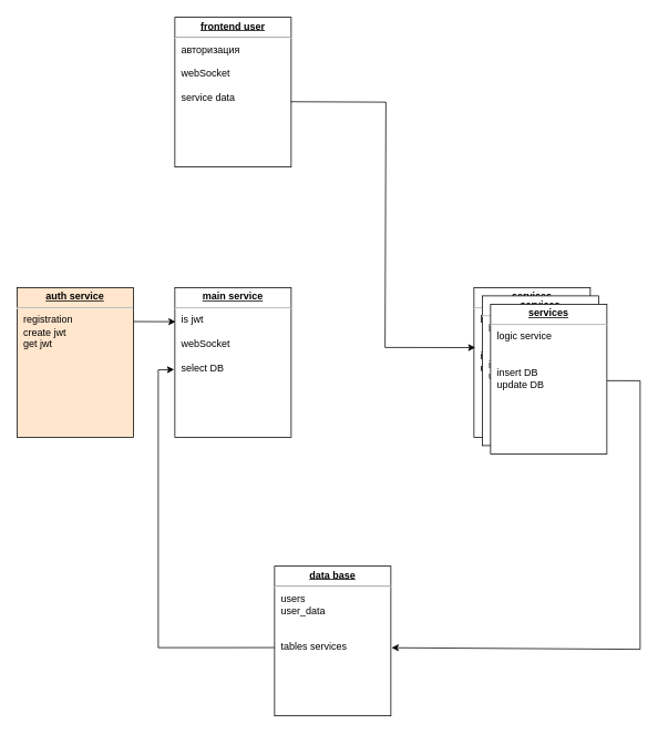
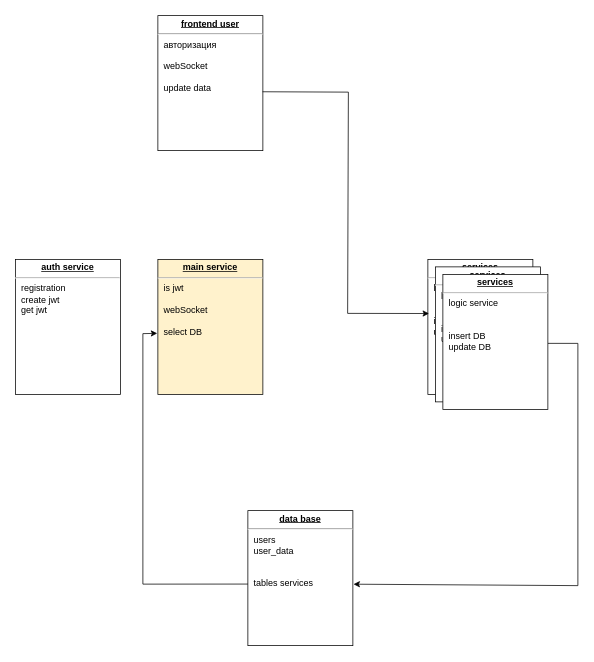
- <mxCell id="2" value="&lt;p style=&quot;margin: 0px ; margin-top: 4px ; text-align: center ; text-decoration: underline&quot;&gt;&lt;b&gt;frontend user&lt;/b&gt;&lt;br&gt;&lt;/p&gt;&lt;hr&gt;&lt;p style=&quot;margin: 0px ; margin-left: 8px&quot;&gt;авторизация&lt;/p&gt;&lt;p style=&quot;margin: 0px ; margin-left: 8px&quot;&gt;&lt;br&gt;&lt;/p&gt;&lt;p style=&quot;margin: 0px ; margin-left: 8px&quot;&gt;webSocket&lt;/p&gt;&lt;p style=&quot;margin: 0px ; margin-left: 8px&quot;&gt;&lt;br&gt;&lt;/p&gt;&lt;p style=&quot;margin: 0px ; margin-left: 8px&quot;&gt;service data&lt;br&gt;&lt;/p&gt;" style="verticalAlign=top;align=left;overflow=fill;fontSize=12;fontFamily=Helvetica;html=1;rounded=0;shadow=0;comic=0;labelBackgroundColor=none;strokeWidth=1" parent="1" vertex="1"><mxGeometry x="210" y="20" width="140" height="180" as="geometry" /></mxCell>
+ <mxCell id="2" value="&lt;p style=&quot;margin: 0px ; margin-top: 4px ; text-align: center ; text-decoration: underline&quot;&gt;&lt;b&gt;frontend user&lt;/b&gt;&lt;br&gt;&lt;/p&gt;&lt;hr&gt;&lt;p style=&quot;margin: 0px ; margin-left: 8px&quot;&gt;авторизация&lt;/p&gt;&lt;p style=&quot;margin: 0px ; margin-left: 8px&quot;&gt;&lt;br&gt;&lt;/p&gt;&lt;p style=&quot;margin: 0px ; margin-left: 8px&quot;&gt;webSocket&lt;/p&gt;&lt;p style=&quot;margin: 0px ; margin-left: 8px&quot;&gt;&lt;br&gt;&lt;/p&gt;&lt;p style=&quot;margin: 0px ; margin-left: 8px&quot;&gt;update data&lt;br&gt;&lt;/p&gt;" style="verticalAlign=top;align=left;overflow=fill;fontSize=12;fontFamily=Helvetica;html=1;rounded=0;shadow=0;comic=0;labelBackgroundColor=none;strokeWidth=1" parent="1" vertex="1"><mxGeometry x="210" y="20" width="140" height="180" as="geometry" /></mxCell>
- <mxCell id="6" value="" style="endArrow=classic;html=1;rounded=0;exitX=1.003;exitY=0.227;exitDx=0;exitDy=0;entryX=0.006;entryY=0.228;entryDx=0;entryDy=0;entryPerimeter=0;exitPerimeter=0;" edge="1" parent="1" source="3" target="5"><mxGeometry width="50" height="50" relative="1" as="geometry"><mxPoint x="170" y="390" as="sourcePoint" /><mxPoint x="220" y="340" as="targetPoint" /></mxGeometry></mxCell>
- <mxCell id="3" value="&lt;p style=&quot;margin: 0px ; margin-top: 4px ; text-align: center ; text-decoration: underline&quot;&gt;&lt;b&gt;auth service&lt;/b&gt;&lt;/p&gt;&lt;hr&gt;&lt;p style=&quot;margin: 0px ; margin-left: 8px&quot;&gt;registration&lt;/p&gt;&lt;p style=&quot;margin: 0px ; margin-left: 8px&quot;&gt;create jwt&lt;/p&gt;&lt;p style=&quot;margin: 0px ; margin-left: 8px&quot;&gt;get jwt&lt;br&gt;&lt;/p&gt;" style="verticalAlign=top;align=left;overflow=fill;fontSize=12;fontFamily=Helvetica;html=1;rounded=0;shadow=0;comic=0;labelBackgroundColor=none;strokeWidth=1;fillColor=#ffe6cc;" vertex="1" parent="1"><mxGeometry x="20" y="345" width="140" height="180" as="geometry" /></mxCell>
+ <mxCell id="3" value="&lt;p style=&quot;margin: 0px ; margin-top: 4px ; text-align: center ; text-decoration: underline&quot;&gt;&lt;b&gt;auth service&lt;/b&gt;&lt;/p&gt;&lt;hr&gt;&lt;p style=&quot;margin: 0px ; margin-left: 8px&quot;&gt;registration&lt;/p&gt;&lt;p style=&quot;margin: 0px ; margin-left: 8px&quot;&gt;create jwt&lt;/p&gt;&lt;p style=&quot;margin: 0px ; margin-left: 8px&quot;&gt;get jwt&lt;br&gt;&lt;/p&gt;" style="verticalAlign=top;align=left;overflow=fill;fontSize=12;fontFamily=Helvetica;html=1;rounded=0;shadow=0;comic=0;labelBackgroundColor=none;strokeWidth=1" vertex="1" parent="1"><mxGeometry x="20" y="345" width="140" height="180" as="geometry" /></mxCell>
- <mxCell id="5" value="&lt;p style=&quot;margin: 0px ; margin-top: 4px ; text-align: center ; text-decoration: underline&quot;&gt;&lt;b&gt;main service&lt;/b&gt;&lt;br&gt;&lt;/p&gt;&lt;hr&gt;&lt;p style=&quot;margin: 0px ; margin-left: 8px&quot;&gt;is jwt&lt;br&gt;&lt;/p&gt;&lt;p style=&quot;margin: 0px ; margin-left: 8px&quot;&gt;&lt;br&gt;&lt;/p&gt;&lt;p style=&quot;margin: 0px ; margin-left: 8px&quot;&gt;webSocket&lt;/p&gt;&lt;p style=&quot;margin: 0px ; margin-left: 8px&quot;&gt;&lt;br&gt;&lt;/p&gt;&lt;p style=&quot;margin: 0px ; margin-left: 8px&quot;&gt;select DB&lt;br&gt;&lt;/p&gt;" style="verticalAlign=top;align=left;overflow=fill;fontSize=12;fontFamily=Helvetica;html=1;rounded=0;shadow=0;comic=0;labelBackgroundColor=none;strokeWidth=1" vertex="1" parent="1"><mxGeometry x="210" y="345" width="140" height="180" as="geometry" /></mxCell>
+ <mxCell id="5" value="&lt;p style=&quot;margin: 0px ; margin-top: 4px ; text-align: center ; text-decoration: underline&quot;&gt;&lt;b&gt;main service&lt;/b&gt;&lt;br&gt;&lt;/p&gt;&lt;hr&gt;&lt;p style=&quot;margin: 0px ; margin-left: 8px&quot;&gt;is jwt&lt;br&gt;&lt;/p&gt;&lt;p style=&quot;margin: 0px ; margin-left: 8px&quot;&gt;&lt;br&gt;&lt;/p&gt;&lt;p style=&quot;margin: 0px ; margin-left: 8px&quot;&gt;webSocket&lt;/p&gt;&lt;p style=&quot;margin: 0px ; margin-left: 8px&quot;&gt;&lt;br&gt;&lt;/p&gt;&lt;p style=&quot;margin: 0px ; margin-left: 8px&quot;&gt;select DB&lt;br&gt;&lt;/p&gt;" style="verticalAlign=top;align=left;overflow=fill;fontSize=12;fontFamily=Helvetica;html=1;rounded=0;shadow=0;comic=0;labelBackgroundColor=none;strokeWidth=1;fillColor=#fff2cc;" vertex="1" parent="1"><mxGeometry x="210" y="345" width="140" height="180" as="geometry" /></mxCell>
